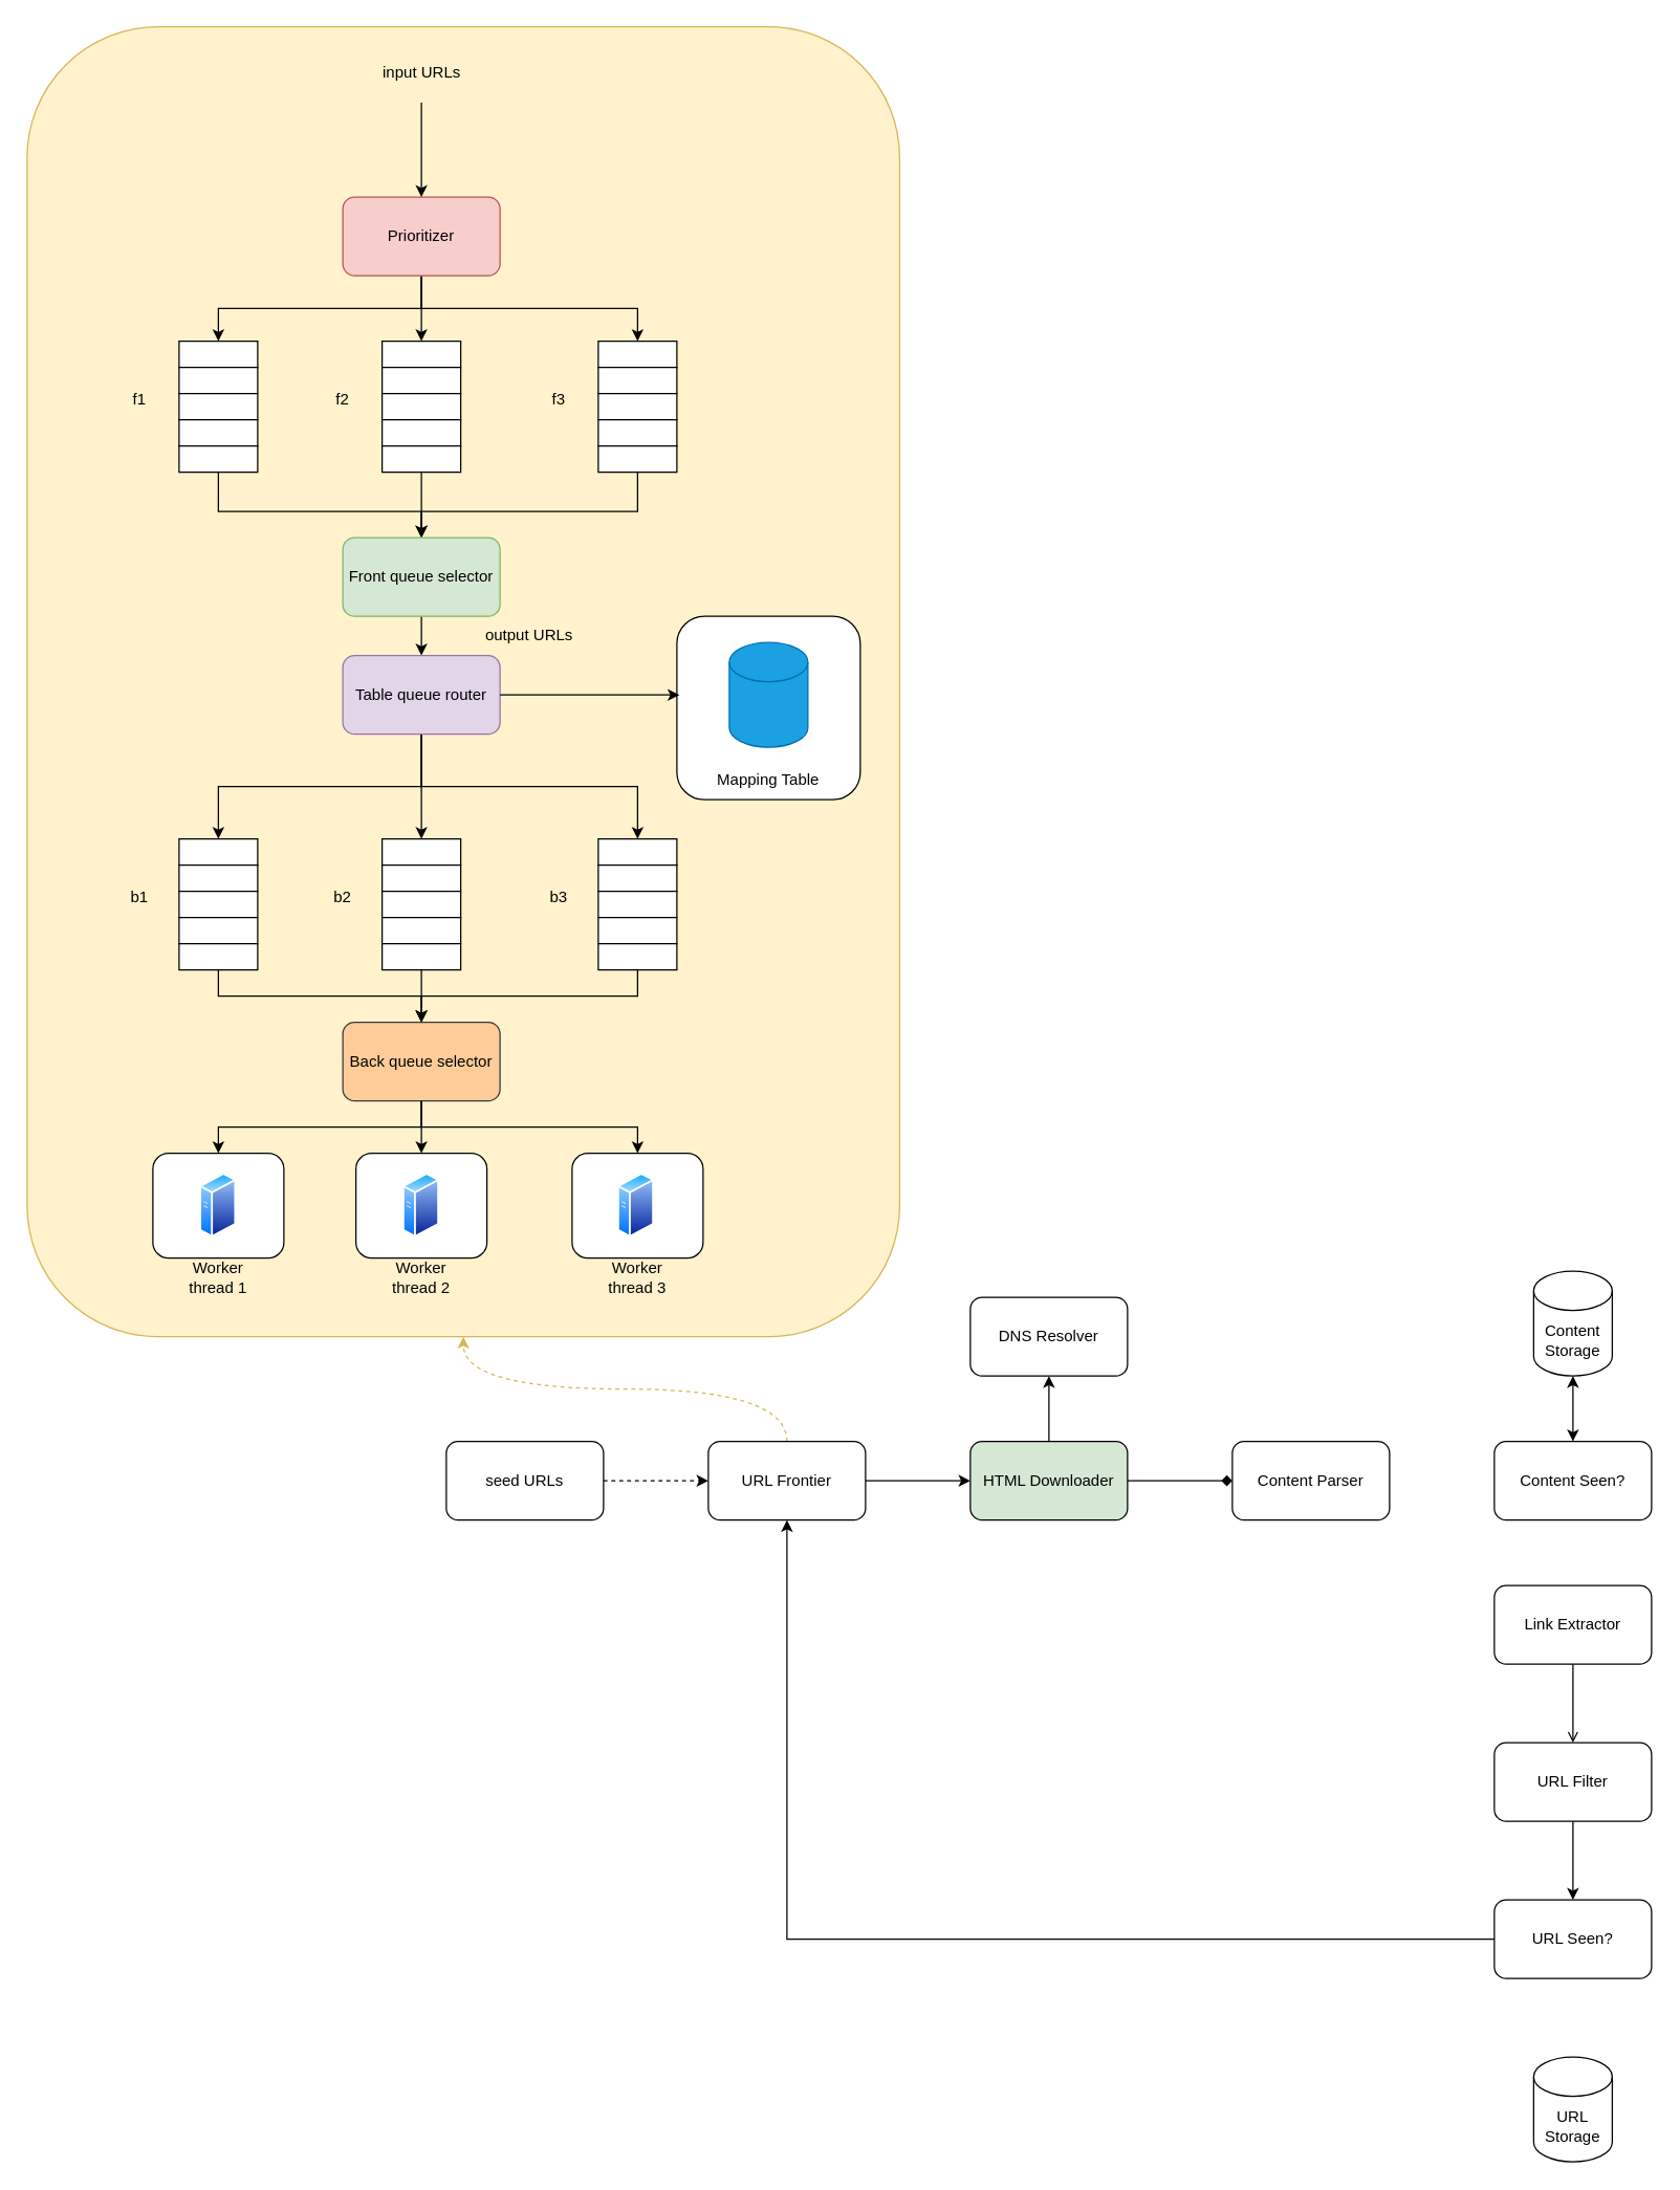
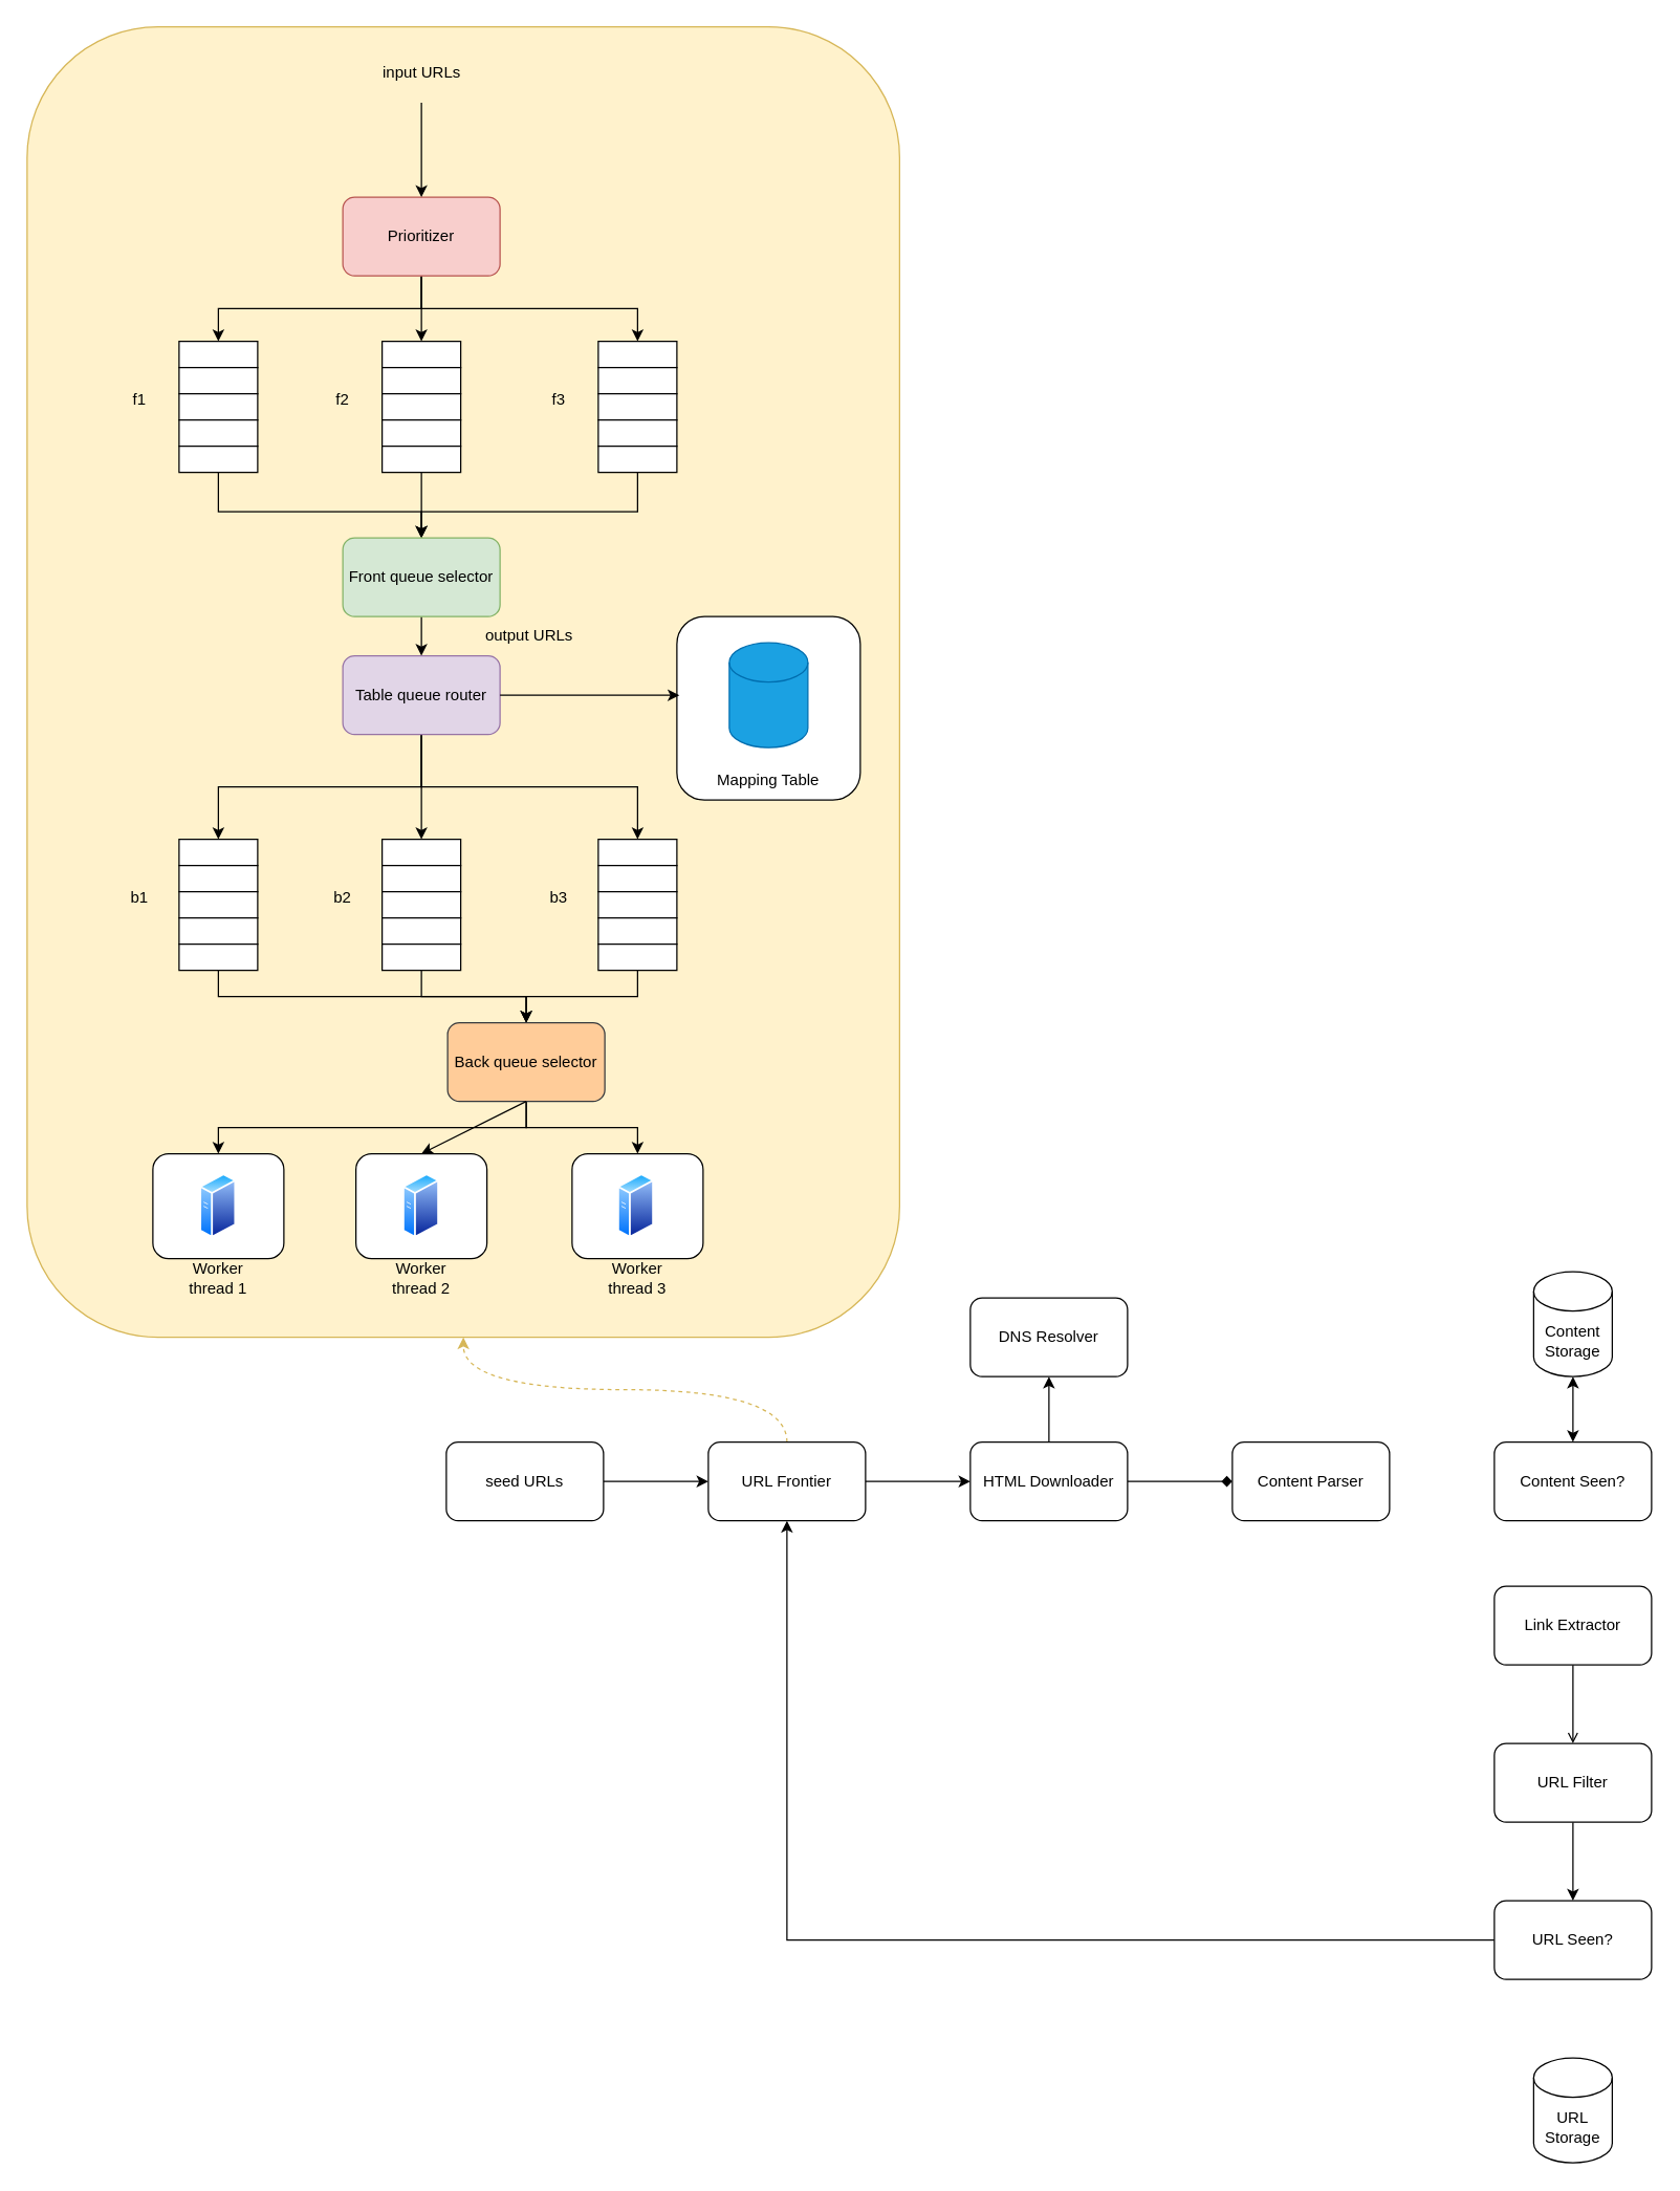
- <mxCell id="87" value="Back queue selector" style="rounded=1;whiteSpace=wrap;html=1;fillColor=#ffcc99;strokeColor=#36393d;" vertex="1" parent="1"><mxGeometry x="261" y="780" width="120" height="60" as="geometry" /></mxCell>
+ <mxCell id="87" value="Back queue selector" style="rounded=1;whiteSpace=wrap;html=1;fillColor=#ffcc99;strokeColor=#36393d;" vertex="1" parent="1"><mxGeometry x="341" y="780" width="120" height="60" as="geometry" /></mxCell>
- <mxCell id="7" style="edgeStyle=orthogonalEdgeStyle;rounded=0;orthogonalLoop=1;jettySize=auto;html=1;exitX=1;exitY=0.5;exitDx=0;exitDy=0;entryX=0;entryY=0.5;entryDx=0;entryDy=0;dashed=1;" edge="1" parent="1" source="8" target="11"><mxGeometry relative="1" as="geometry" /></mxCell>
+ <mxCell id="7" style="edgeStyle=orthogonalEdgeStyle;rounded=0;orthogonalLoop=1;jettySize=auto;html=1;exitX=1;exitY=0.5;exitDx=0;exitDy=0;entryX=0;entryY=0.5;entryDx=0;entryDy=0;" edge="1" parent="1" source="8" target="11"><mxGeometry relative="1" as="geometry" /></mxCell>
- <mxCell id="14" value="HTML Downloader" style="rounded=1;whiteSpace=wrap;html=1;fillColor=#d5e8d4;" vertex="1" parent="1"><mxGeometry x="740" y="1100" width="120" height="60" as="geometry" /></mxCell>
+ <mxCell id="14" value="HTML Downloader" style="rounded=1;whiteSpace=wrap;html=1;" vertex="1" parent="1"><mxGeometry x="740" y="1100" width="120" height="60" as="geometry" /></mxCell>
